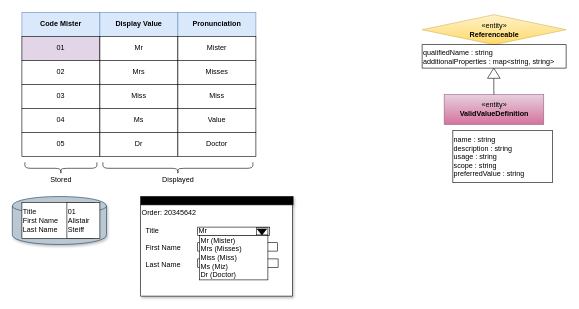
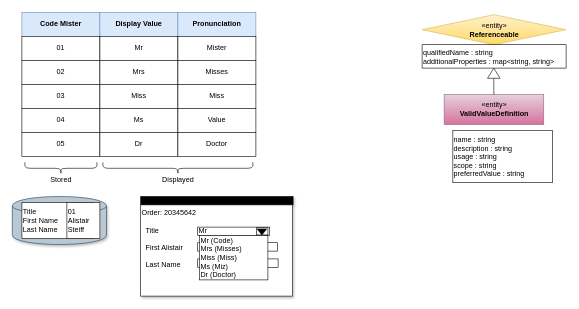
- <mxCell id="7" value="01" style="rounded=0;whiteSpace=wrap;html=1;fillColor=#e1d5e7;" vertex="1" parent="1"><mxGeometry x="36" y="60" width="130" height="40" as="geometry" /></mxCell>
+ <mxCell id="7" value="01" style="rounded=0;whiteSpace=wrap;html=1;" vertex="1" parent="1"><mxGeometry x="36" y="60" width="130" height="40" as="geometry" /></mxCell>
- <mxCell id="28" value="Order: 20345642&lt;br&gt;&lt;br&gt;&amp;nbsp; Title&lt;br&gt;&lt;br&gt;&amp;nbsp; First Name&lt;br&gt;&lt;br&gt;&amp;nbsp; Last Name" style="rounded=0;whiteSpace=wrap;html=1;align=left;verticalAlign=top;shadow=1;" vertex="1" parent="1"><mxGeometry x="234" y="341" width="253" height="152" as="geometry" /></mxCell>
+ <mxCell id="28" value="Order: 20345642&lt;br&gt;&lt;br&gt;&amp;nbsp; Title&lt;br&gt;&lt;br&gt;&amp;nbsp; First Alistair&lt;br&gt;&lt;br&gt;&amp;nbsp; Last Name" style="rounded=0;whiteSpace=wrap;html=1;align=left;verticalAlign=top;shadow=1;" vertex="1" parent="1"><mxGeometry x="234" y="341" width="253" height="152" as="geometry" /></mxCell>
- <mxCell id="34" value="Mr (Mister)&lt;br&gt;Mrs (Misses)&lt;br&gt;Miss (Miss)&lt;br&gt;Ms (Miz)&lt;br&gt;Dr (Doctor)" style="rounded=0;whiteSpace=wrap;html=1;align=left;" vertex="1" parent="1"><mxGeometry x="332" y="392" width="114" height="74" as="geometry" /></mxCell>
+ <mxCell id="34" value="Mr (Code)&lt;br&gt;Mrs (Misses)&lt;br&gt;Miss (Miss)&lt;br&gt;Ms (Miz)&lt;br&gt;Dr (Doctor)" style="rounded=0;whiteSpace=wrap;html=1;align=left;" vertex="1" parent="1"><mxGeometry x="332" y="392" width="114" height="74" as="geometry" /></mxCell>
